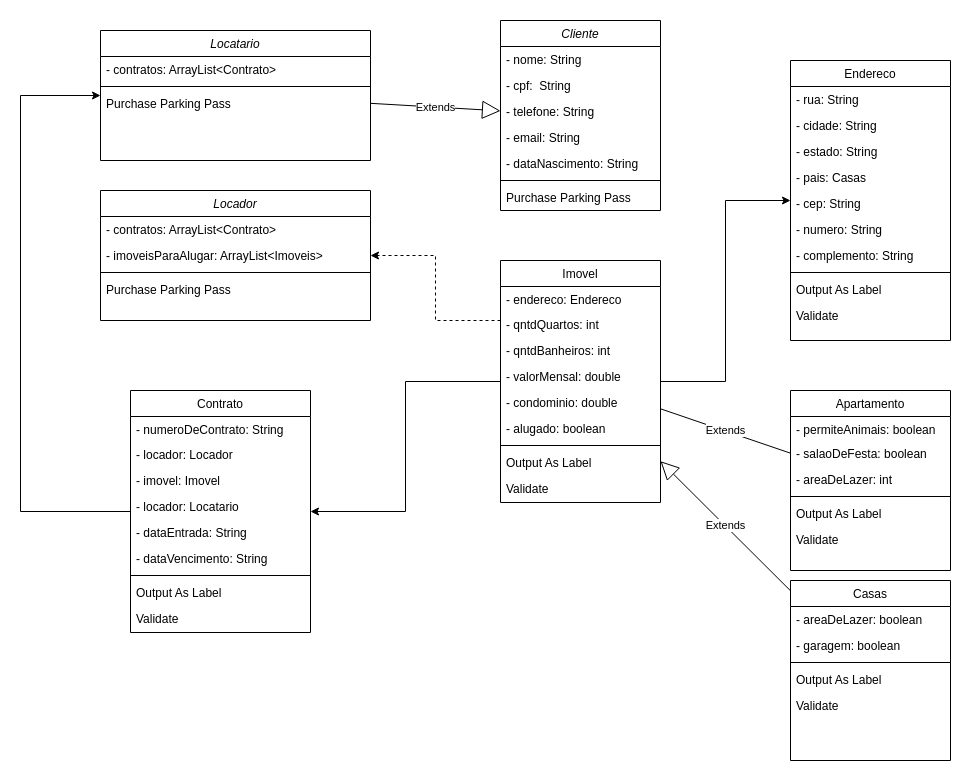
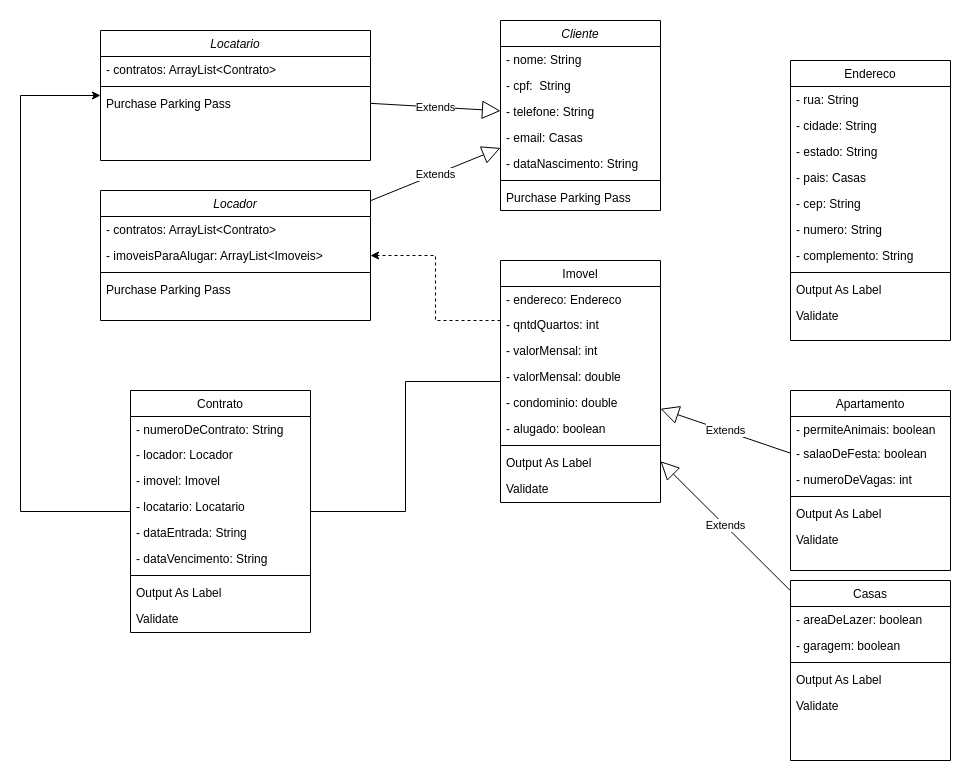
- <mxCell id="6" value="- email: String" style="text;align=left;verticalAlign=top;spacingLeft=4;spacingRight=4;overflow=hidden;rotatable=0;points=[[0,0.5],[1,0.5]];portConstraint=eastwest;rounded=0;shadow=0;html=0;" vertex="1" parent="2"><mxGeometry y="104" width="160" height="26" as="geometry" /></mxCell>
+ <mxCell id="6" value="- email: Casas" style="text;align=left;verticalAlign=top;spacingLeft=4;spacingRight=4;overflow=hidden;rotatable=0;points=[[0,0.5],[1,0.5]];portConstraint=eastwest;rounded=0;shadow=0;html=0;" vertex="1" parent="2"><mxGeometry y="104" width="160" height="26" as="geometry" /></mxCell>
+ <mxCell id="30" value="Extends" style="endArrow=block;endSize=16;endFill=0;html=1;rounded=0;" edge="1" parent="1" source="21" target="2"><mxGeometry width="160" relative="1" as="geometry"><mxPoint x="280" y="110" as="sourcePoint" /><mxPoint x="440" y="110" as="targetPoint" /></mxGeometry></mxCell>
- <mxCell id="45" style="edgeStyle=orthogonalEdgeStyle;rounded=0;orthogonalLoop=1;jettySize=auto;html=1;" edge="1" parent="1" source="48" target="10"><mxGeometry relative="1" as="geometry" /></mxCell>
- <mxCell id="51" value="- qntdBanheiros: int" style="text;align=left;verticalAlign=top;spacingLeft=4;spacingRight=4;overflow=hidden;rotatable=0;points=[[0,0.5],[1,0.5]];portConstraint=eastwest;rounded=0;shadow=0;html=0;" vertex="1" parent="48"><mxGeometry y="77" width="160" height="26" as="geometry" /></mxCell>
+ <mxCell id="51" value="- valorMensal: int" style="text;align=left;verticalAlign=top;spacingLeft=4;spacingRight=4;overflow=hidden;rotatable=0;points=[[0,0.5],[1,0.5]];portConstraint=eastwest;rounded=0;shadow=0;html=0;" vertex="1" parent="48"><mxGeometry y="77" width="160" height="26" as="geometry" /></mxCell>
- <mxCell id="58" value="Extends" style="endArrow=none;endSize=16;endFill=0;html=1;rounded=0;" edge="1" parent="1" source="32" target="48"><mxGeometry width="160" relative="1" as="geometry"><mxPoint x="700" y="439.996" as="sourcePoint" /><mxPoint x="870" y="382.593" as="targetPoint" /></mxGeometry></mxCell>
+ <mxCell id="58" value="Extends" style="endArrow=block;endSize=16;endFill=0;html=1;rounded=0;" edge="1" parent="1" source="32" target="48"><mxGeometry width="160" relative="1" as="geometry"><mxPoint x="700" y="439.996" as="sourcePoint" /><mxPoint x="870" y="382.593" as="targetPoint" /></mxGeometry></mxCell>
- <mxCell id="35" value="- areaDeLazer: int" style="text;align=left;verticalAlign=top;spacingLeft=4;spacingRight=4;overflow=hidden;rotatable=0;points=[[0,0.5],[1,0.5]];portConstraint=eastwest;rounded=0;shadow=0;html=0;" vertex="1" parent="32"><mxGeometry y="76" width="160" height="26" as="geometry" /></mxCell>
+ <mxCell id="35" value="- numeroDeVagas: int" style="text;align=left;verticalAlign=top;spacingLeft=4;spacingRight=4;overflow=hidden;rotatable=0;points=[[0,0.5],[1,0.5]];portConstraint=eastwest;rounded=0;shadow=0;html=0;" vertex="1" parent="32"><mxGeometry y="76" width="160" height="26" as="geometry" /></mxCell>
- <mxCell id="65" value="- locador: Locatario" style="text;align=left;verticalAlign=top;spacingLeft=4;spacingRight=4;overflow=hidden;rotatable=0;points=[[0,0.5],[1,0.5]];portConstraint=eastwest;rounded=0;shadow=0;html=0;" vertex="1" parent="61"><mxGeometry y="103" width="180" height="26" as="geometry" /></mxCell>
+ <mxCell id="65" value="- locatario: Locatario" style="text;align=left;verticalAlign=top;spacingLeft=4;spacingRight=4;overflow=hidden;rotatable=0;points=[[0,0.5],[1,0.5]];portConstraint=eastwest;rounded=0;shadow=0;html=0;" vertex="1" parent="61"><mxGeometry y="103" width="180" height="26" as="geometry" /></mxCell>
- <mxCell id="47" style="edgeStyle=orthogonalEdgeStyle;rounded=0;orthogonalLoop=1;jettySize=auto;html=1;" edge="1" parent="1" source="48" target="61"><mxGeometry relative="1" as="geometry" /></mxCell>
+ <mxCell id="47" style="edgeStyle=orthogonalEdgeStyle;rounded=0;orthogonalLoop=1;jettySize=auto;html=1;endArrow=none;" edge="1" parent="1" source="48" target="61"><mxGeometry relative="1" as="geometry" /></mxCell>
